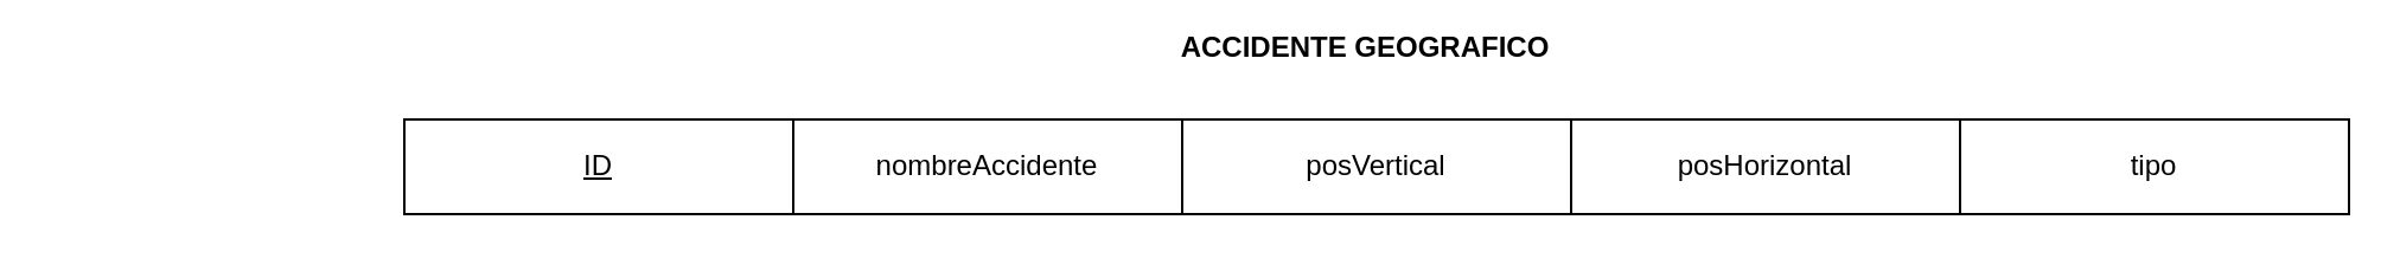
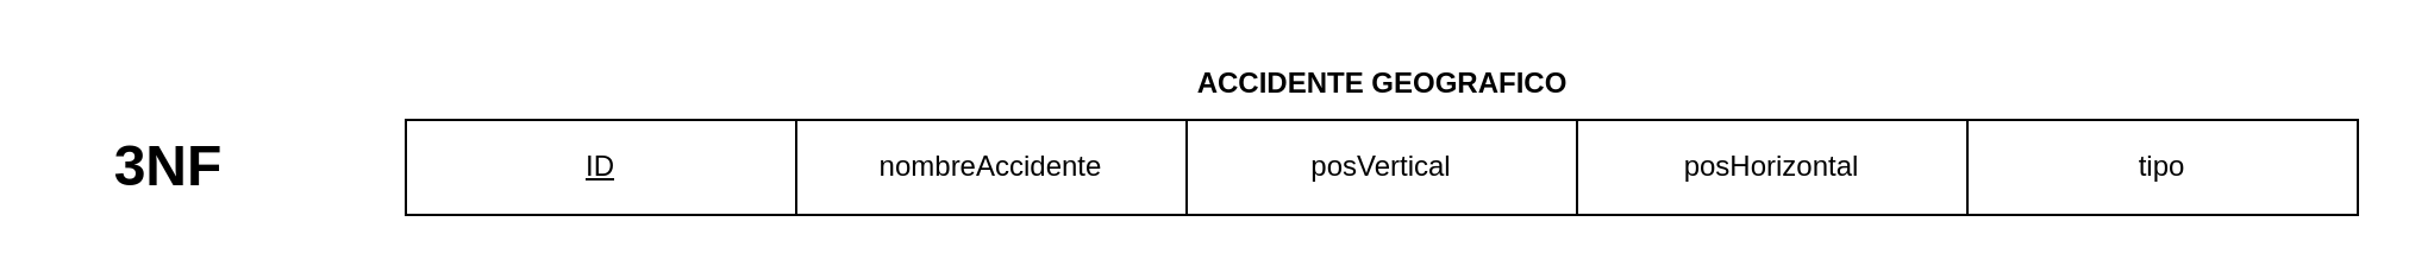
- <mxCell id="9" value="&lt;b&gt;ACCIDENTE GEOGRAFICO&lt;/b&gt;" style="text;html=1;strokeColor=none;fillColor=none;align=center;verticalAlign=middle;whiteSpace=wrap;rounded=0;" vertex="1" parent="1"><mxGeometry x="452.5" y="5" width="245" height="30" as="geometry" /></mxCell>
+ <mxCell id="9" value="&lt;b&gt;ACCIDENTE GEOGRAFICO&lt;/b&gt;" style="text;html=1;strokeColor=none;fillColor=none;align=center;verticalAlign=middle;whiteSpace=wrap;rounded=0;" vertex="1" parent="1"><mxGeometry x="457.5" y="20" width="245" height="30" as="geometry" /></mxCell>
+ <mxCell id="10" value="3NF" style="text;strokeColor=none;fillColor=none;html=1;fontSize=24;fontStyle=1;verticalAlign=middle;align=center;" vertex="1" parent="1"><mxGeometry x="20" y="50" width="100" height="40" as="geometry" /></mxCell>
